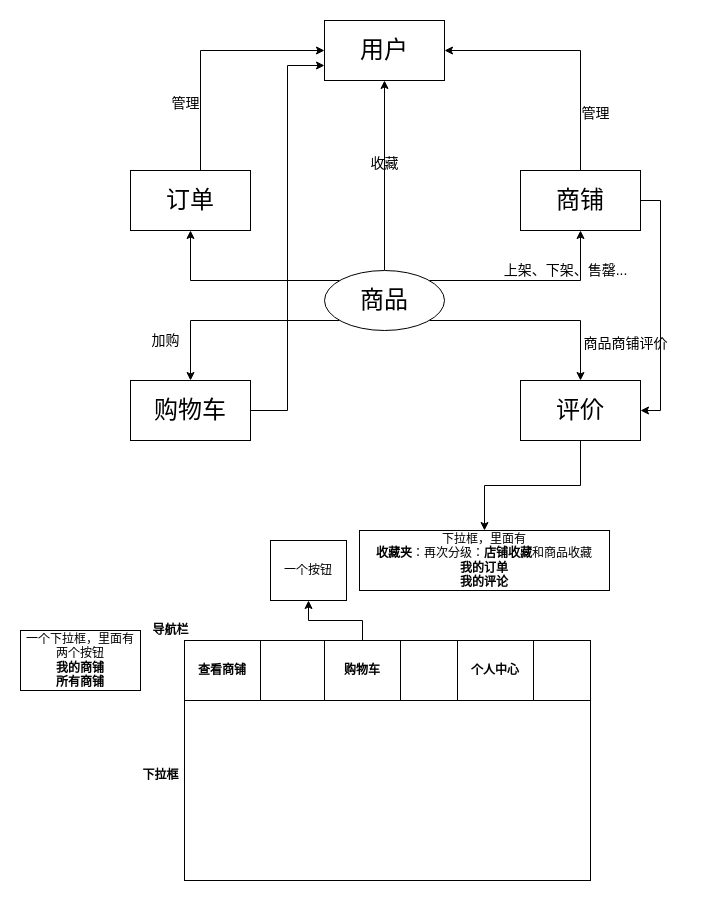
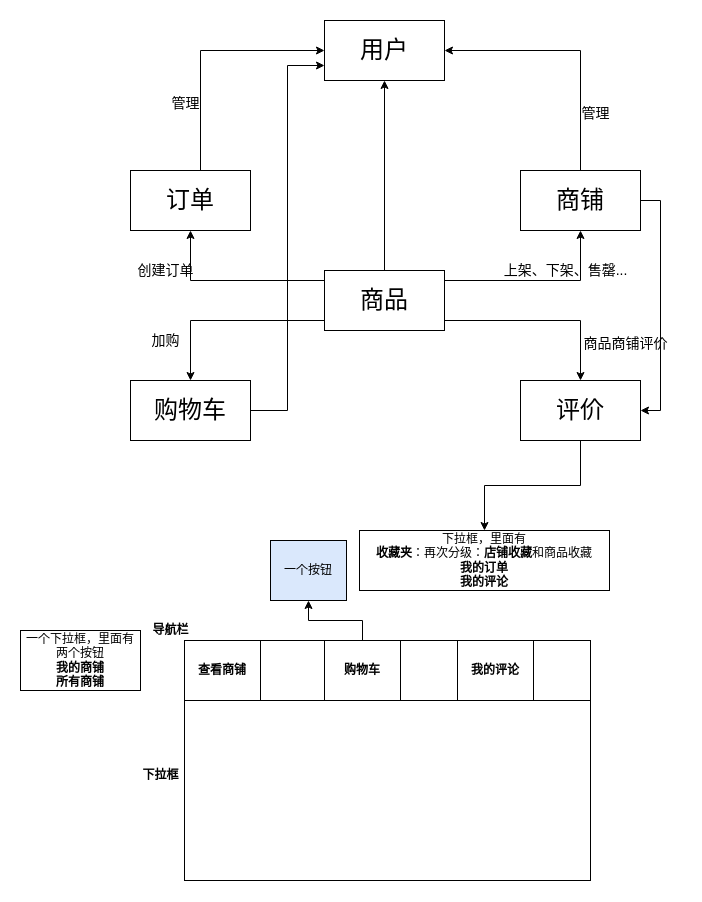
- <mxCell id="18" value="&lt;font style=&quot;font-size: 14px;&quot;&gt;收藏&lt;/font&gt;" style="text;html=1;align=center;verticalAlign=middle;resizable=0;points=[];autosize=1;strokeColor=none;fillColor=none;fontSize=24;" parent="1" vertex="1"><mxGeometry x="359" y="140" width="50" height="40" as="geometry" /></mxCell>
+ <mxCell id="24" value="创建订单" style="text;html=1;align=center;verticalAlign=middle;resizable=0;points=[];autosize=1;strokeColor=none;fillColor=none;fontSize=14;" parent="1" vertex="1"><mxGeometry x="125" y="255" width="80" height="30" as="geometry" /></mxCell>
- <mxCell id="7" value="&lt;font style=&quot;font-size: 24px;&quot;&gt;商品&lt;/font&gt;" style="ellipse;whiteSpace=wrap;html=1;" parent="1" vertex="1"><mxGeometry x="324" y="270" width="120" height="60" as="geometry" /></mxCell>
+ <mxCell id="7" value="&lt;font style=&quot;font-size: 24px;&quot;&gt;商品&lt;/font&gt;" style="rounded=0;whiteSpace=wrap;html=1;" parent="1" vertex="1"><mxGeometry x="324" y="270" width="120" height="60" as="geometry" /></mxCell>
- <mxCell id="33" value="一个按钮" style="rounded=0;whiteSpace=wrap;html=1;" vertex="1" parent="1"><mxGeometry x="270" y="540" width="76" height="60" as="geometry" /></mxCell>
+ <mxCell id="33" value="一个按钮" style="rounded=0;whiteSpace=wrap;html=1;fillColor=#dae8fc;" vertex="1" parent="1"><mxGeometry x="270" y="540" width="76" height="60" as="geometry" /></mxCell>
- <mxCell id="34" value="&lt;b&gt;个人中心&lt;/b&gt;" style="rounded=0;whiteSpace=wrap;html=1;" vertex="1" parent="1"><mxGeometry x="457" y="640" width="76" height="60" as="geometry" /></mxCell>
+ <mxCell id="34" value="&lt;b&gt;我的评论&lt;/b&gt;" style="rounded=0;whiteSpace=wrap;html=1;" vertex="1" parent="1"><mxGeometry x="457" y="640" width="76" height="60" as="geometry" /></mxCell>
